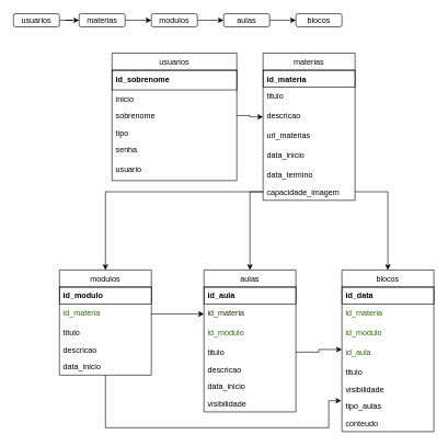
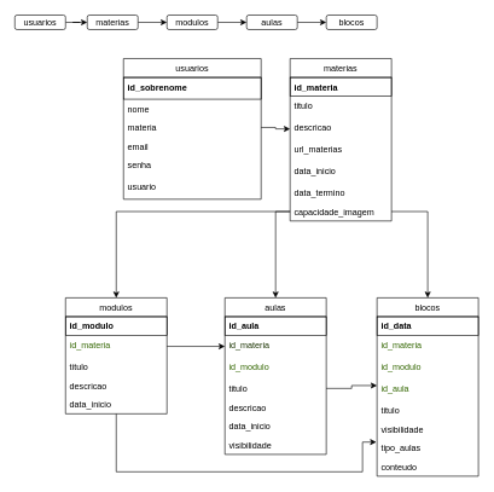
- <mxCell id="4" value="inicio" style="text;strokeColor=none;fillColor=none;align=left;verticalAlign=top;spacingLeft=4;spacingRight=4;overflow=hidden;rotatable=0;points=[[0,0.5],[1,0.5]];portConstraint=eastwest;" vertex="1" parent="2"><mxGeometry y="56" width="190" height="26" as="geometry" /></mxCell>
+ <mxCell id="4" value="nome" style="text;strokeColor=none;fillColor=none;align=left;verticalAlign=top;spacingLeft=4;spacingRight=4;overflow=hidden;rotatable=0;points=[[0,0.5],[1,0.5]];portConstraint=eastwest;" vertex="1" parent="2"><mxGeometry y="56" width="190" height="26" as="geometry" /></mxCell>
- <mxCell id="5" value="sobrenome" style="text;strokeColor=none;fillColor=none;align=left;verticalAlign=top;spacingLeft=4;spacingRight=4;overflow=hidden;rotatable=0;points=[[0,0.5],[1,0.5]];portConstraint=eastwest;" vertex="1" parent="2"><mxGeometry y="82" width="190" height="26" as="geometry" /></mxCell>
+ <mxCell id="5" value="materia" style="text;strokeColor=none;fillColor=none;align=left;verticalAlign=top;spacingLeft=4;spacingRight=4;overflow=hidden;rotatable=0;points=[[0,0.5],[1,0.5]];portConstraint=eastwest;" vertex="1" parent="2"><mxGeometry y="82" width="190" height="26" as="geometry" /></mxCell>
- <mxCell id="6" value="tipo" style="text;align=left;verticalAlign=top;spacingLeft=4;spacingRight=4;overflow=hidden;rotatable=0;points=[[0,0.5],[1,0.5]];portConstraint=eastwest;rounded=0;" vertex="1" parent="2"><mxGeometry y="108" width="190" height="26" as="geometry" /></mxCell>
+ <mxCell id="6" value="email" style="text;align=left;verticalAlign=top;spacingLeft=4;spacingRight=4;overflow=hidden;rotatable=0;points=[[0,0.5],[1,0.5]];portConstraint=eastwest;rounded=0;" vertex="1" parent="2"><mxGeometry y="108" width="190" height="26" as="geometry" /></mxCell>
